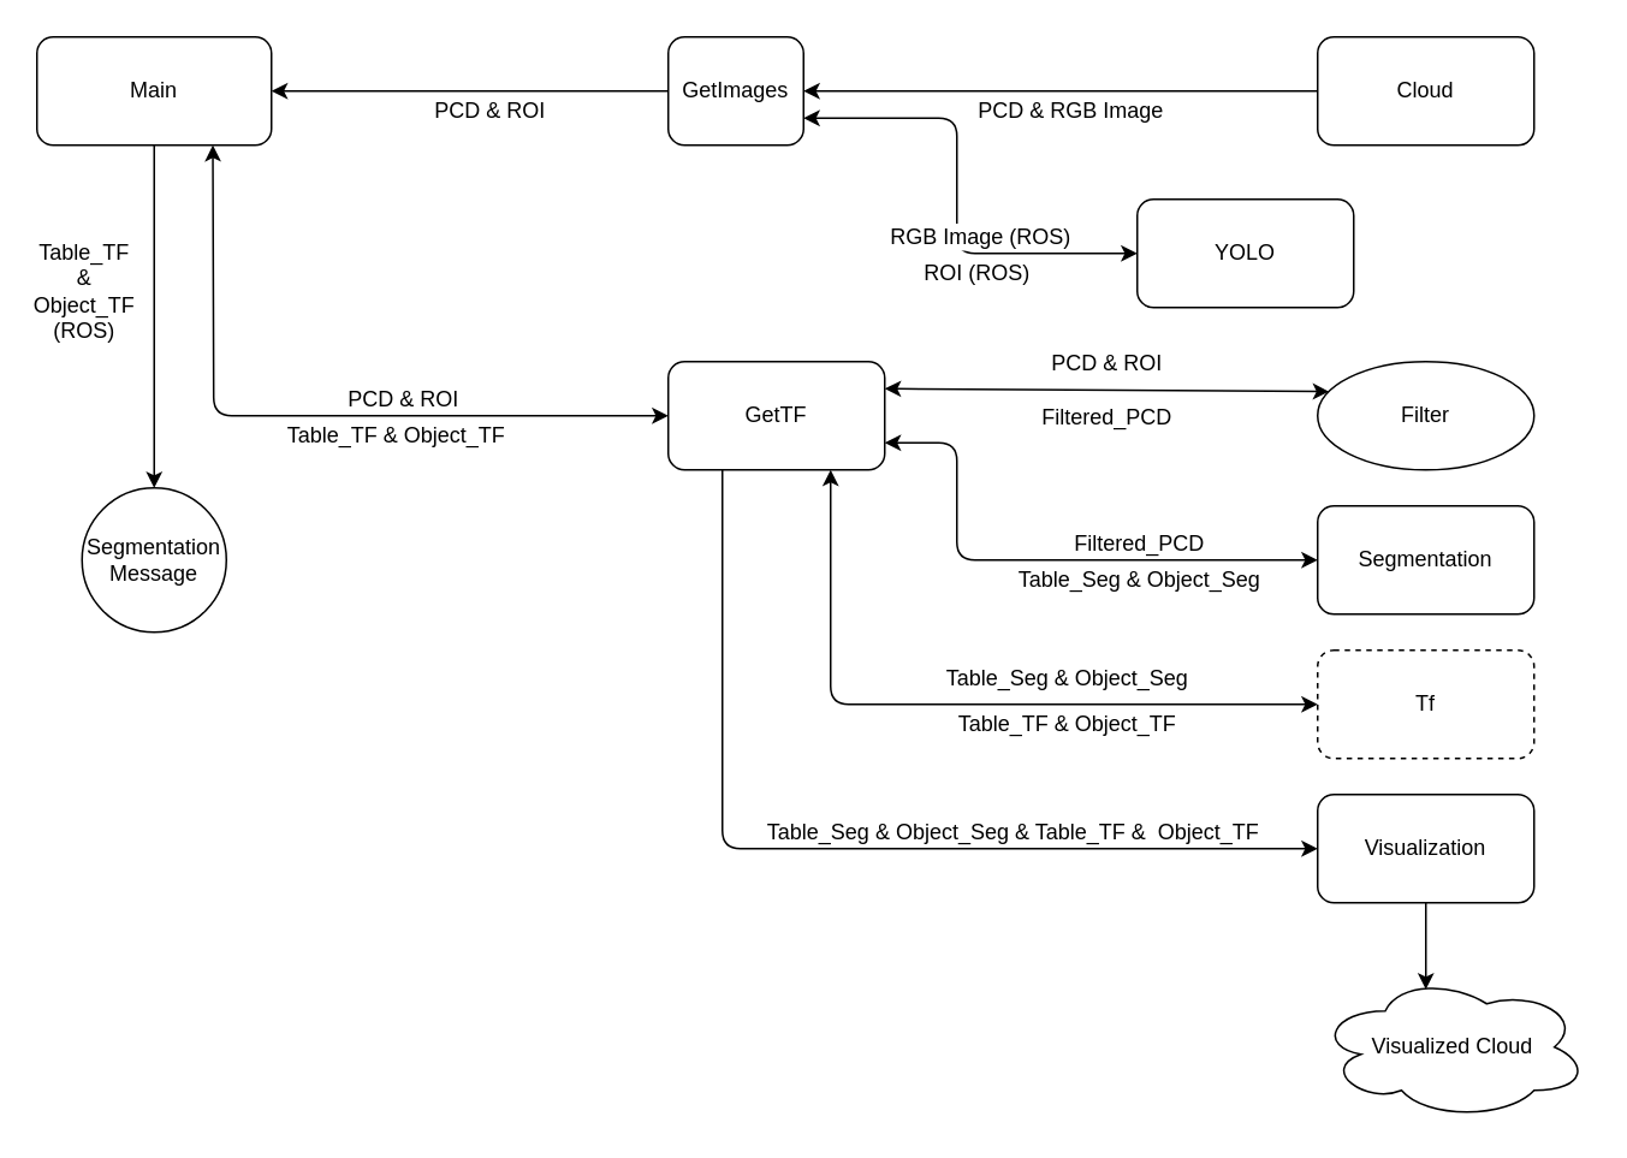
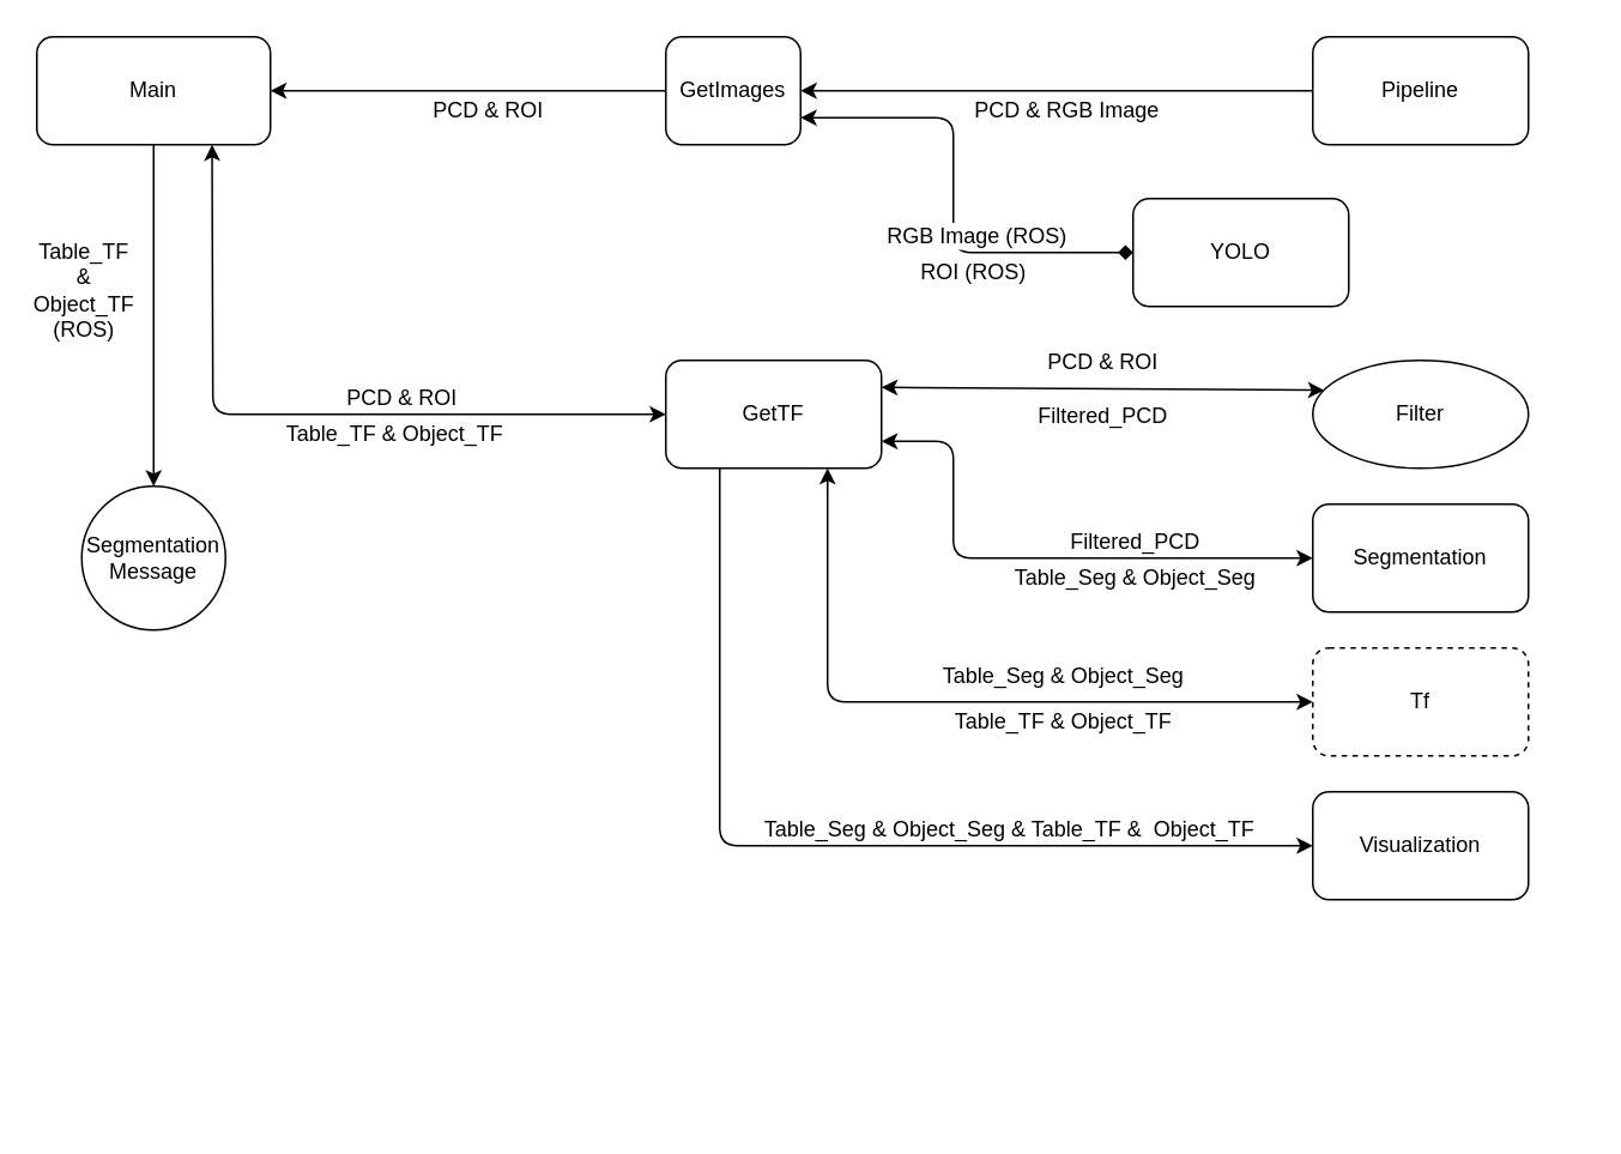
- <mxCell id="8" value="Cloud" style="rounded=1;whiteSpace=wrap;html=1;" parent="1" vertex="1"><mxGeometry x="730" y="20" width="120" height="60" as="geometry" /></mxCell>
+ <mxCell id="8" value="Pipeline" style="rounded=1;whiteSpace=wrap;html=1;" parent="1" vertex="1"><mxGeometry x="730" y="20" width="120" height="60" as="geometry" /></mxCell>
- <mxCell id="10" value="" style="endArrow=classic;startArrow=classic;html=1;entryX=0;entryY=0.5;entryDx=0;entryDy=0;exitX=1;exitY=0.75;exitDx=0;exitDy=0;" parent="1" source="5" target="9" edge="1"><mxGeometry width="50" height="50" relative="1" as="geometry"><mxPoint x="30" y="240" as="sourcePoint" /><mxPoint x="80" y="190" as="targetPoint" /><Array as="points"><mxPoint x="530" y="65" /><mxPoint x="530" y="140" /></Array></mxGeometry></mxCell>
+ <mxCell id="10" value="" style="endArrow=diamond;startArrow=classic;html=1;entryX=0;entryY=0.5;entryDx=0;entryDy=0;exitX=1;exitY=0.75;exitDx=0;exitDy=0;" parent="1" source="5" target="9" edge="1"><mxGeometry width="50" height="50" relative="1" as="geometry"><mxPoint x="30" y="240" as="sourcePoint" /><mxPoint x="80" y="190" as="targetPoint" /><Array as="points"><mxPoint x="530" y="65" /><mxPoint x="530" y="140" /></Array></mxGeometry></mxCell>
- <mxCell id="17" style="edgeStyle=orthogonalEdgeStyle;rounded=0;orthogonalLoop=1;jettySize=auto;html=1;exitX=0.5;exitY=1;exitDx=0;exitDy=0;entryX=0.4;entryY=0.1;entryDx=0;entryDy=0;entryPerimeter=0;" parent="1" source="18" target="37" edge="1"><mxGeometry relative="1" as="geometry"><mxPoint x="809" y="546" as="targetPoint" /></mxGeometry></mxCell>
- <mxCell id="37" value="Visualized Cloud" style="ellipse;shape=cloud;whiteSpace=wrap;html=1;" parent="1" vertex="1"><mxGeometry x="730" y="540" width="150" height="80" as="geometry" /></mxCell>
